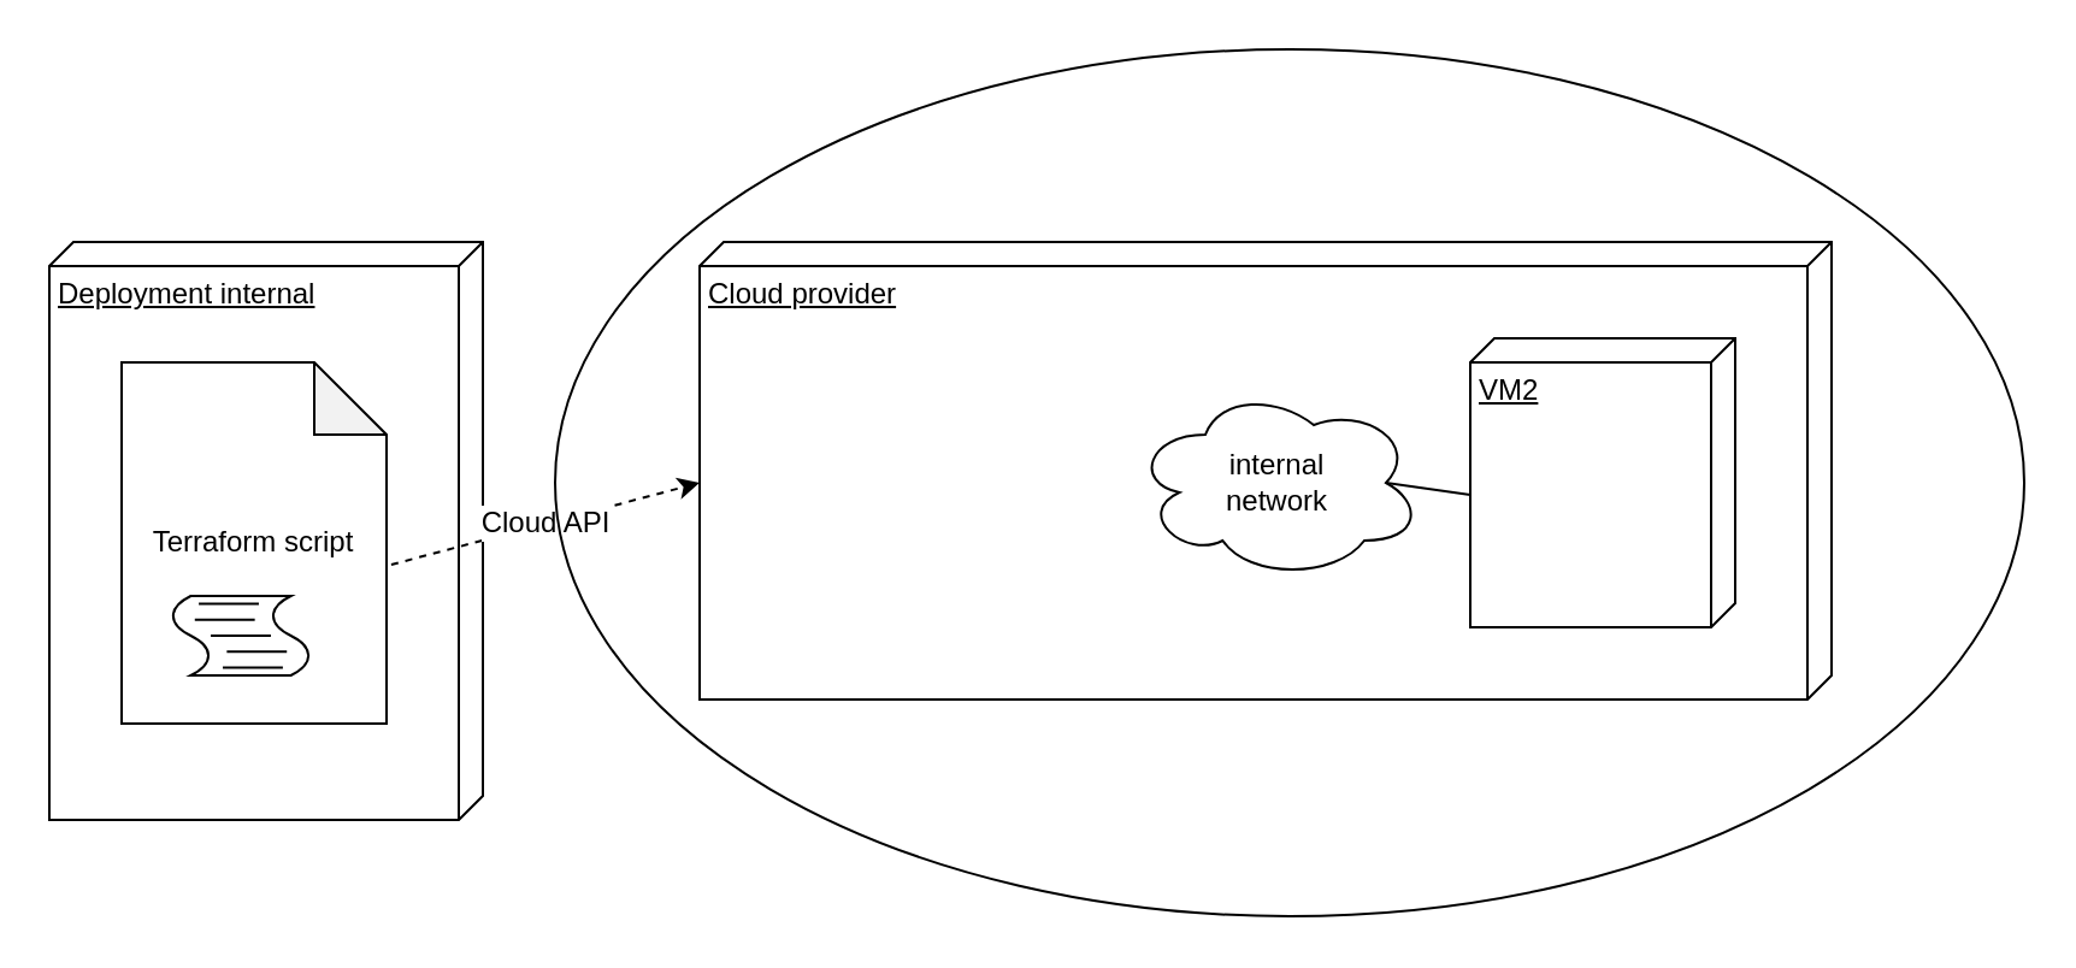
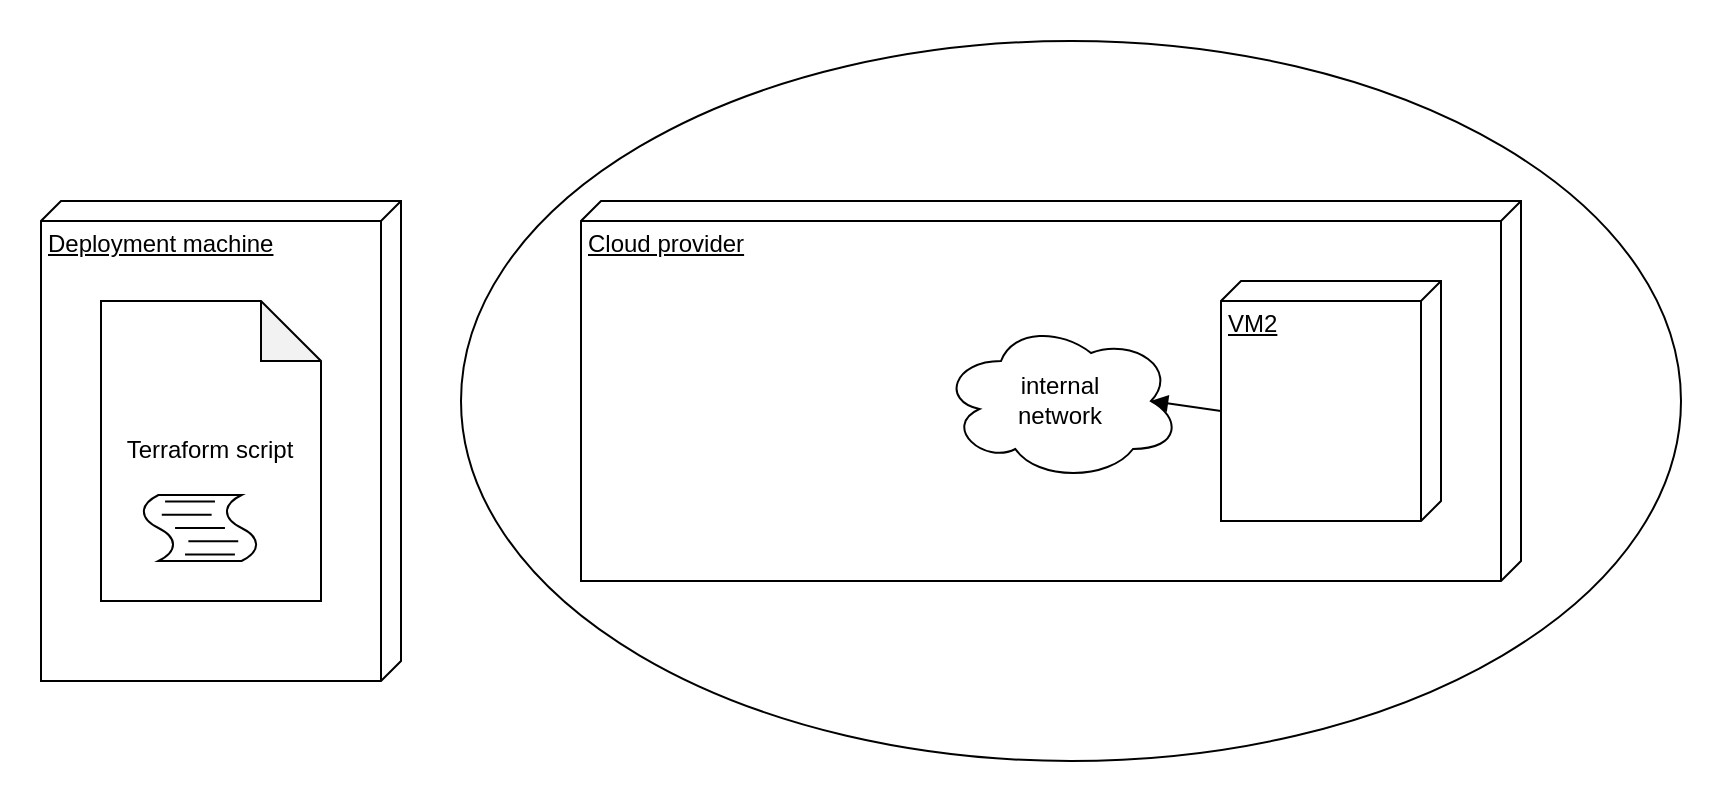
- <mxCell id="4" value="Deployment internal" style="verticalAlign=top;align=left;spacingTop=8;spacingLeft=2;spacingRight=12;shape=cube;size=10;direction=south;fontStyle=4;html=1;fontSize=12;" vertex="1" parent="1"><mxGeometry x="20" y="100" width="180" height="240" as="geometry" /></mxCell>
+ <mxCell id="4" value="Deployment machine" style="verticalAlign=top;align=left;spacingTop=8;spacingLeft=2;spacingRight=12;shape=cube;size=10;direction=south;fontStyle=4;html=1;fontSize=12;" vertex="1" parent="1"><mxGeometry x="20" y="100" width="180" height="240" as="geometry" /></mxCell>
- <mxCell id="8" value="" style="endArrow=none;html=1;fontSize=12;exitX=0;exitY=0;exitDx=65;exitDy=110;exitPerimeter=0;entryX=0.875;entryY=0.5;entryDx=0;entryDy=0;entryPerimeter=0;" edge="1" parent="1" source="3" target="7"><mxGeometry width="50" height="50" relative="1" as="geometry"><mxPoint x="462" y="205" as="sourcePoint" /><mxPoint x="499.2" y="214" as="targetPoint" /></mxGeometry></mxCell>
+ <mxCell id="8" value="" style="endArrow=block;html=1;fontSize=12;exitX=0;exitY=0;exitDx=65;exitDy=110;exitPerimeter=0;entryX=0.875;entryY=0.5;entryDx=0;entryDy=0;entryPerimeter=0;" edge="1" parent="1" source="3" target="7"><mxGeometry width="50" height="50" relative="1" as="geometry"><mxPoint x="462" y="205" as="sourcePoint" /><mxPoint x="499.2" y="214" as="targetPoint" /></mxGeometry></mxCell>
- <mxCell id="6" value="Cloud API" style="endArrow=classic;html=1;fontSize=12;exitX=1.018;exitY=0.56;exitDx=0;exitDy=0;exitPerimeter=0;entryX=0;entryY=0;entryDx=100;entryDy=470;entryPerimeter=0;dashed=1;" edge="1" parent="1" source="5" target="2"><mxGeometry width="50" height="50" relative="1" as="geometry"><mxPoint x="163.06" y="232.04" as="sourcePoint" /><mxPoint x="330" y="210" as="targetPoint" /></mxGeometry></mxCell>
